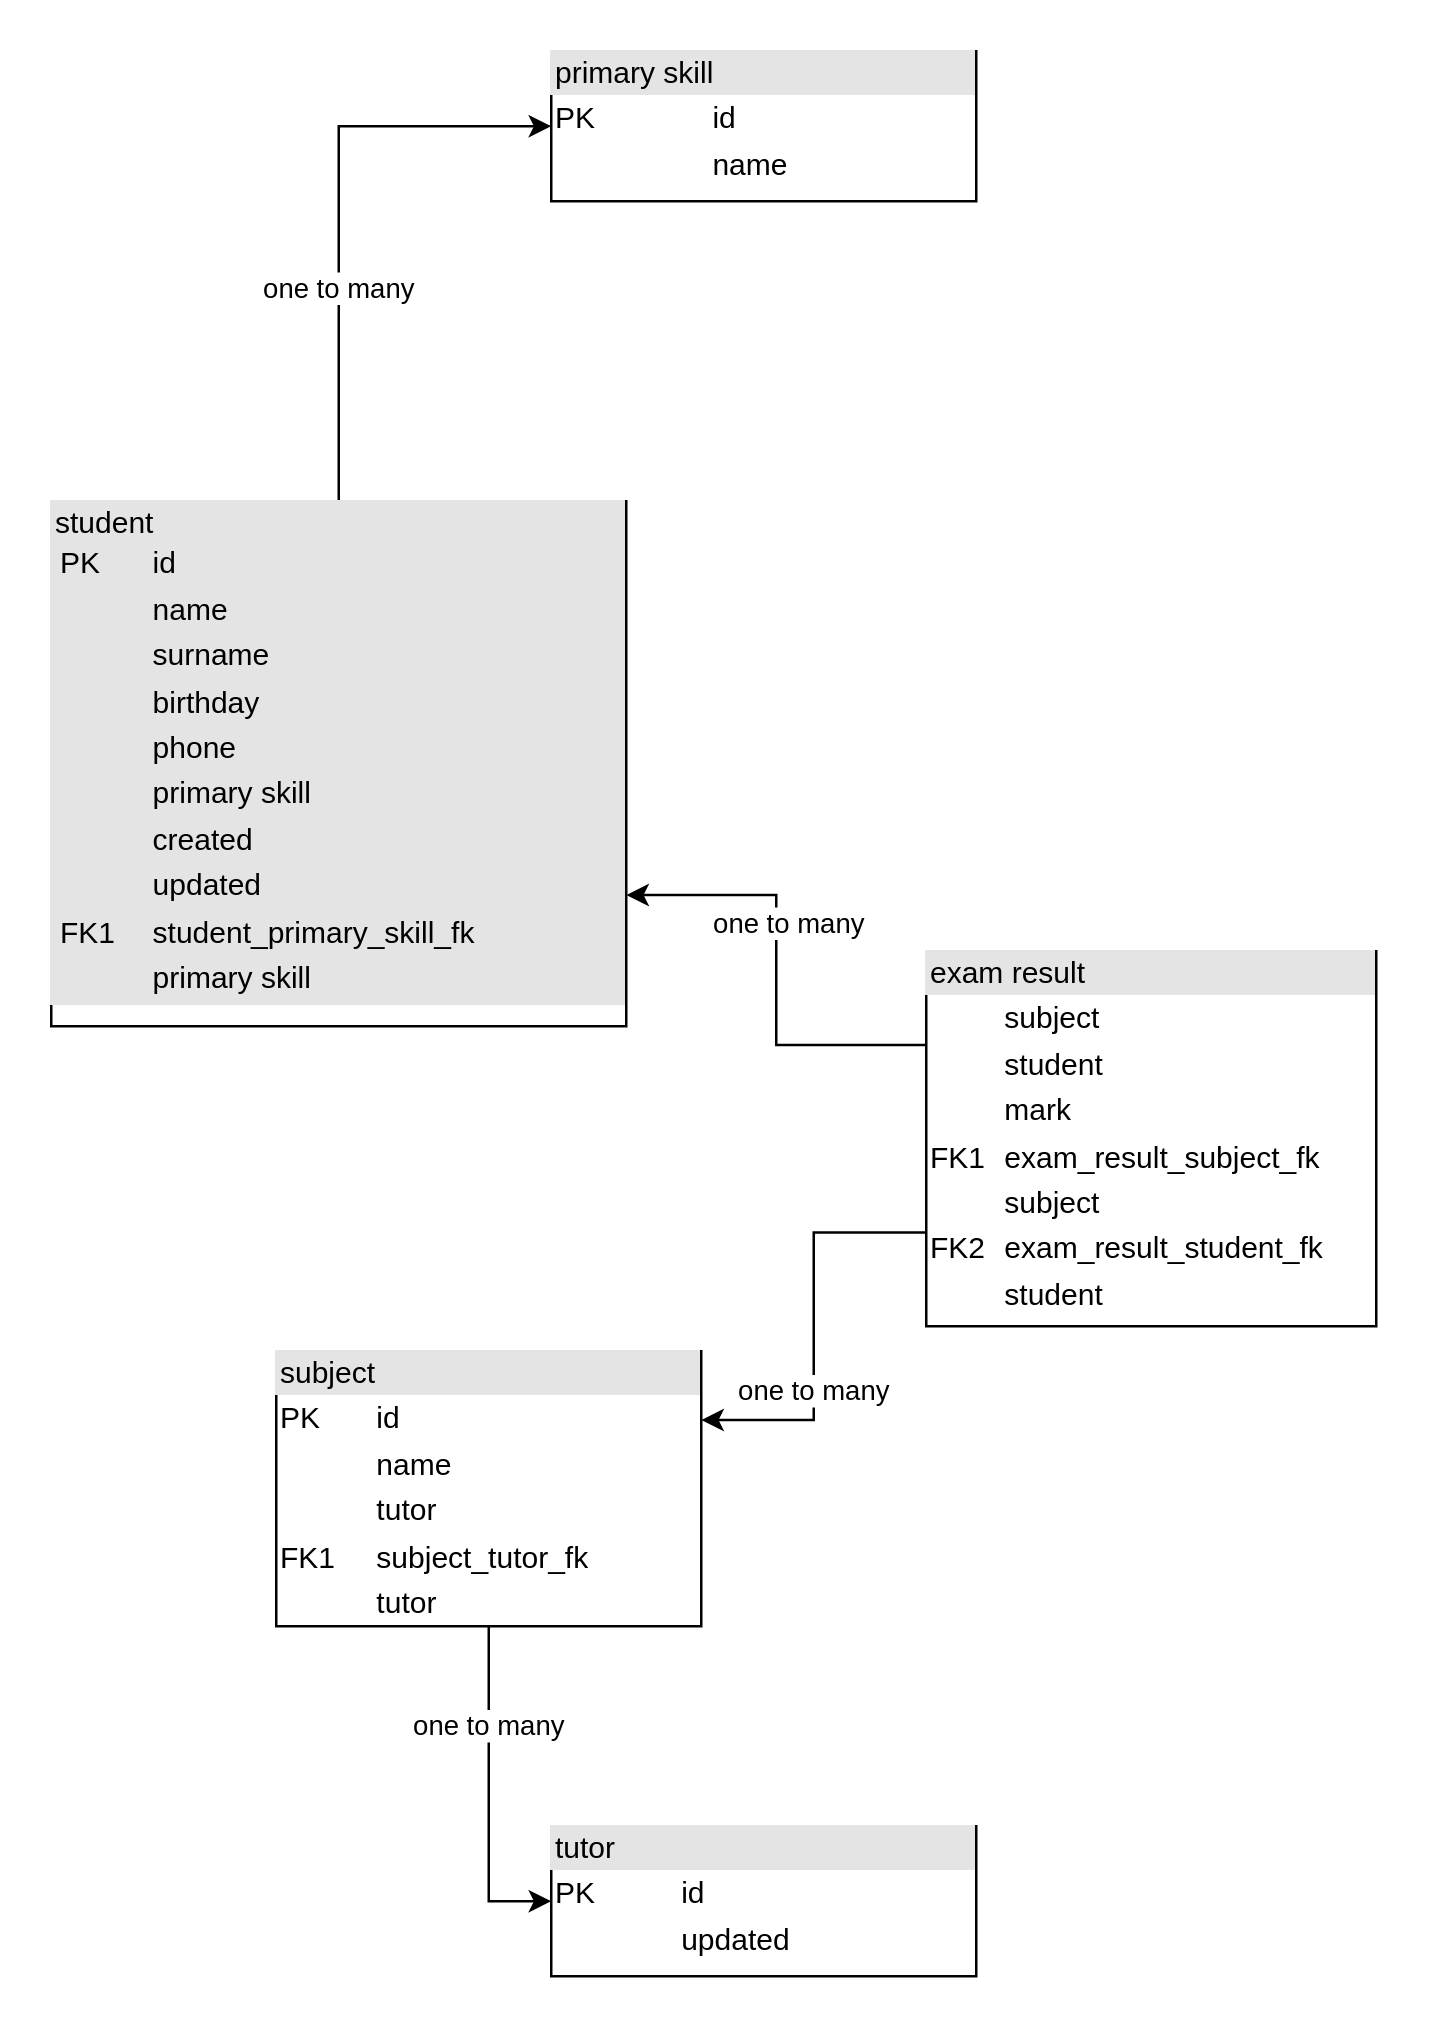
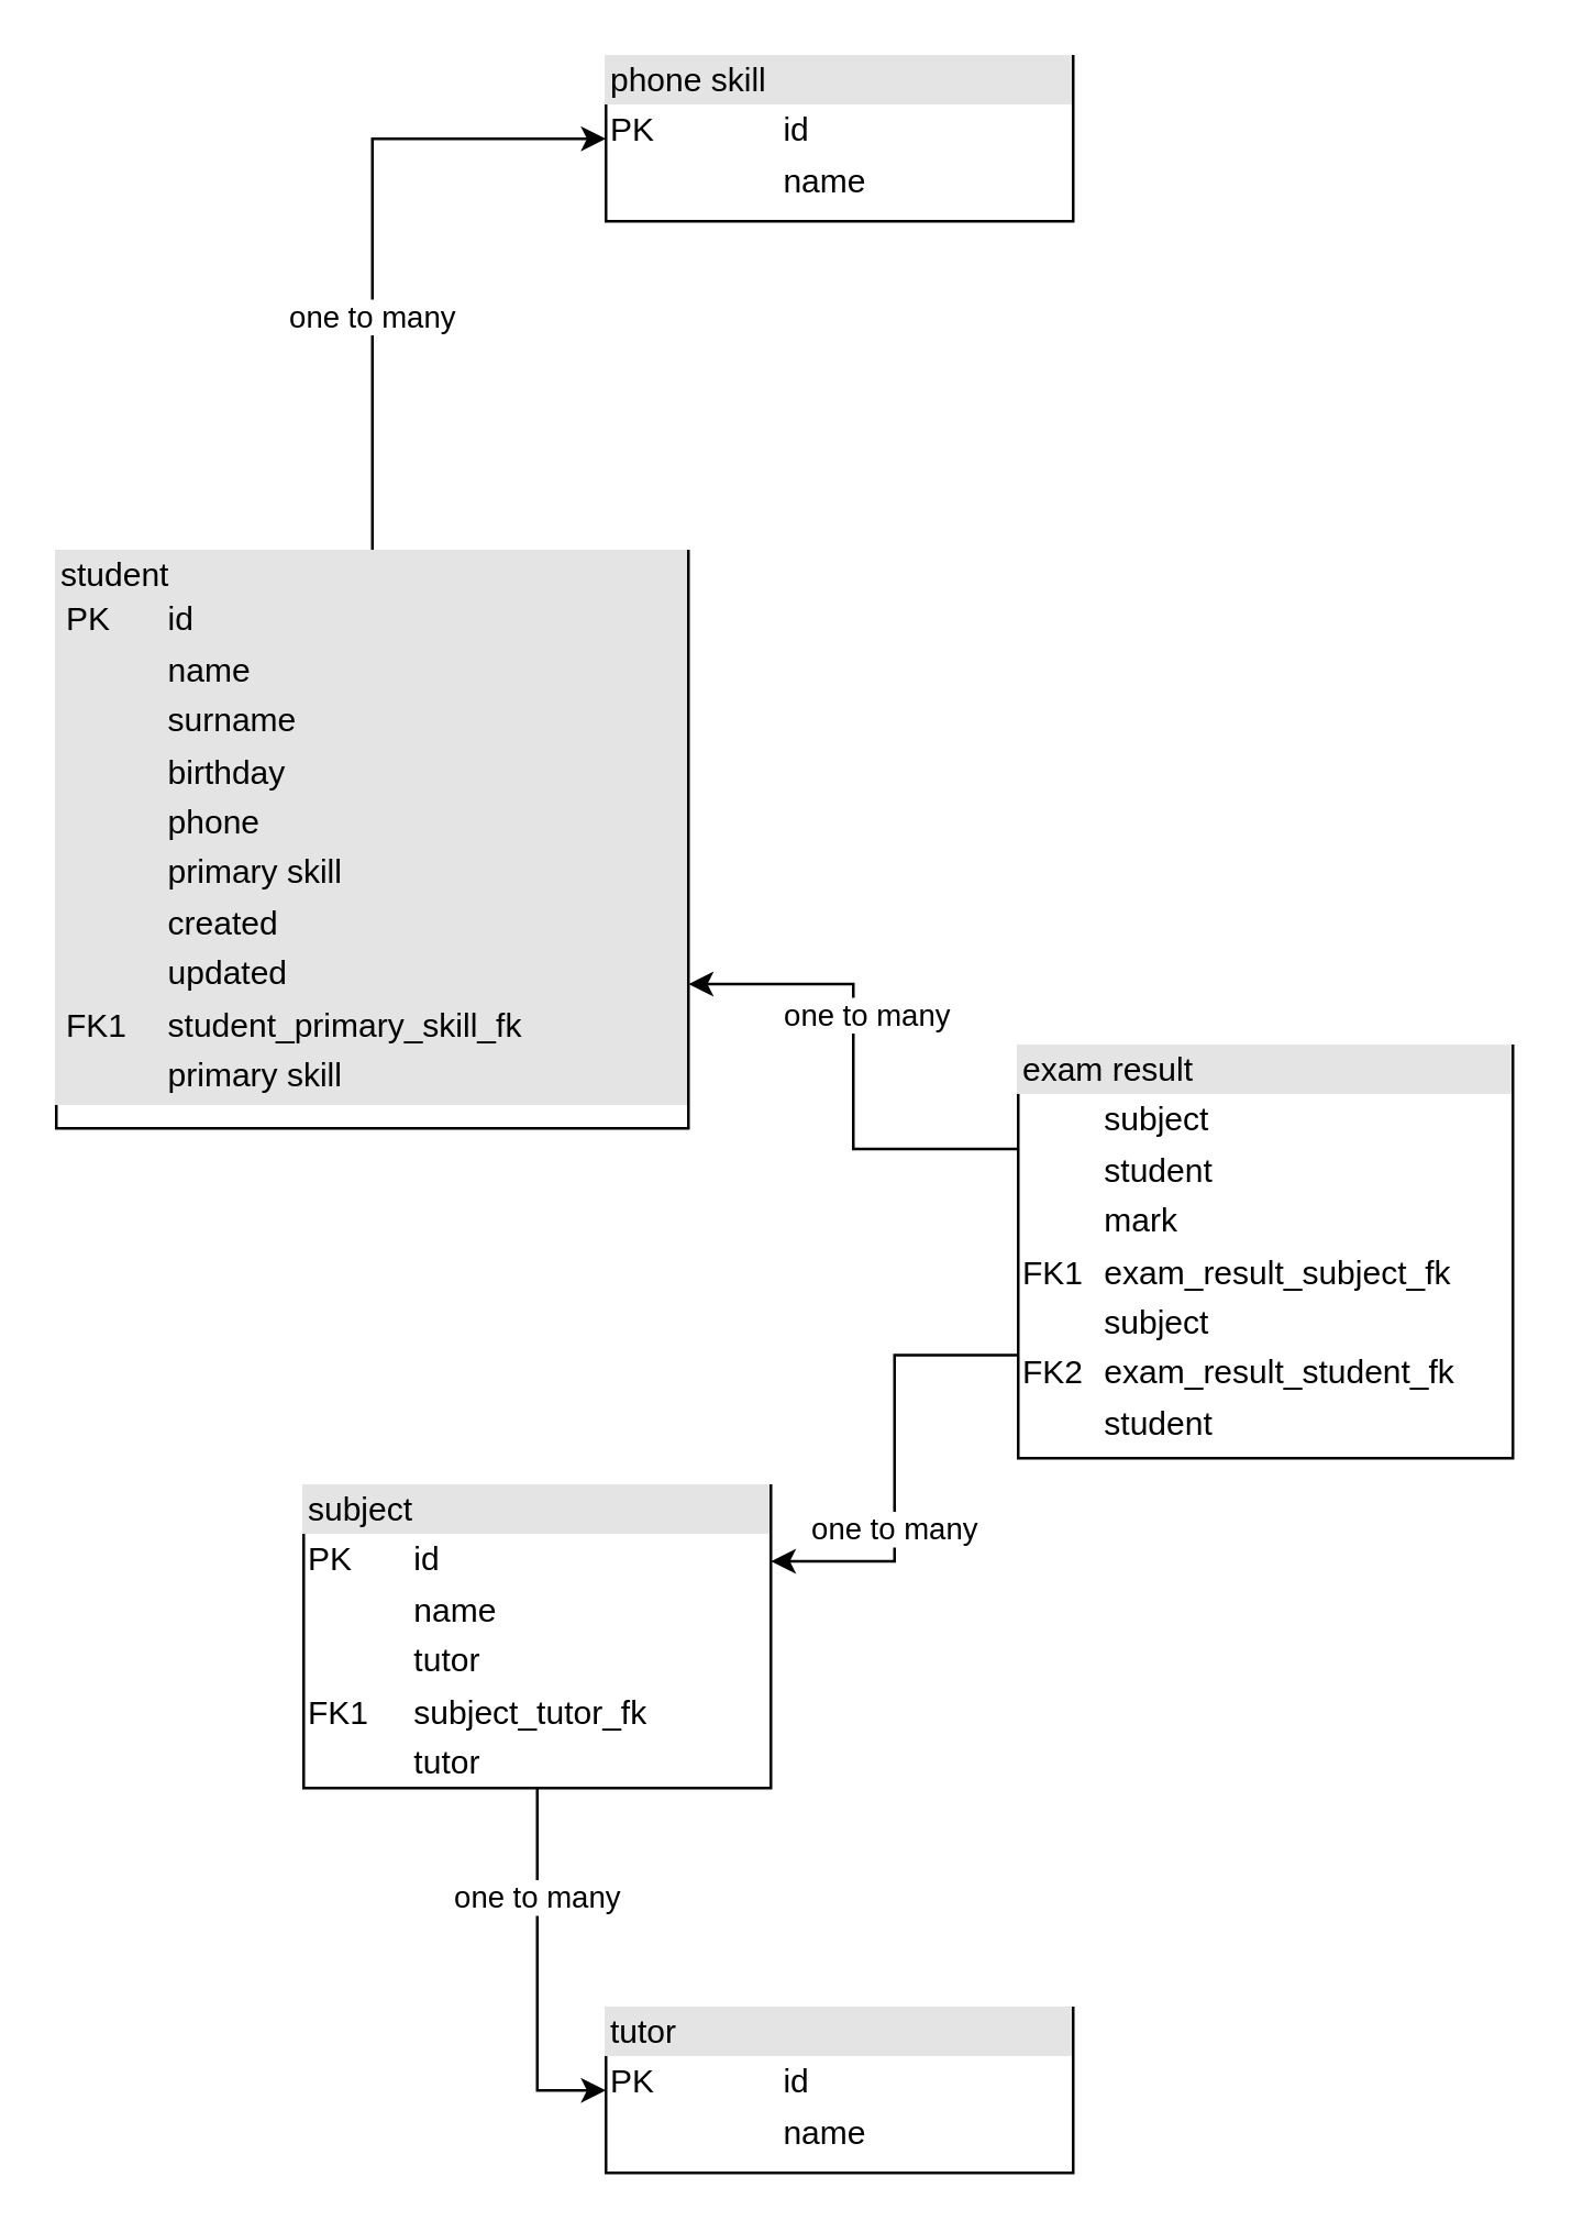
- <mxCell id="5" value="&lt;div style=&quot;box-sizing: border-box ; width: 100% ; background: #e4e4e4 ; padding: 2px&quot;&gt;primary skill&lt;/div&gt;&lt;table style=&quot;width: 100% ; font-size: 1em&quot; cellpadding=&quot;2&quot; cellspacing=&quot;0&quot;&gt;&lt;tbody&gt;&lt;tr&gt;&lt;td&gt;PK&lt;/td&gt;&lt;td&gt;id&lt;/td&gt;&lt;/tr&gt;&lt;tr&gt;&lt;td&gt;&lt;br&gt;&lt;/td&gt;&lt;td&gt;name&lt;/td&gt;&lt;/tr&gt;&lt;/tbody&gt;&lt;/table&gt;" style="verticalAlign=top;align=left;overflow=fill;html=1;" vertex="1" parent="1"><mxGeometry x="220" y="20" width="170" height="60" as="geometry" /></mxCell>
+ <mxCell id="5" value="&lt;div style=&quot;box-sizing: border-box ; width: 100% ; background: #e4e4e4 ; padding: 2px&quot;&gt;phone skill&lt;/div&gt;&lt;table style=&quot;width: 100% ; font-size: 1em&quot; cellpadding=&quot;2&quot; cellspacing=&quot;0&quot;&gt;&lt;tbody&gt;&lt;tr&gt;&lt;td&gt;PK&lt;/td&gt;&lt;td&gt;id&lt;/td&gt;&lt;/tr&gt;&lt;tr&gt;&lt;td&gt;&lt;br&gt;&lt;/td&gt;&lt;td&gt;name&lt;/td&gt;&lt;/tr&gt;&lt;/tbody&gt;&lt;/table&gt;" style="verticalAlign=top;align=left;overflow=fill;html=1;" vertex="1" parent="1"><mxGeometry x="220" y="20" width="170" height="60" as="geometry" /></mxCell>
- <mxCell id="9" value="&lt;div style=&quot;box-sizing: border-box ; width: 100% ; background: #e4e4e4 ; padding: 2px&quot;&gt;tutor&lt;/div&gt;&lt;table style=&quot;width: 100% ; font-size: 1em&quot; cellpadding=&quot;2&quot; cellspacing=&quot;0&quot;&gt;&lt;tbody&gt;&lt;tr&gt;&lt;td&gt;PK&lt;/td&gt;&lt;td&gt;id&lt;/td&gt;&lt;/tr&gt;&lt;tr&gt;&lt;td&gt;&lt;br&gt;&lt;/td&gt;&lt;td&gt;updated&lt;/td&gt;&lt;/tr&gt;&lt;/tbody&gt;&lt;/table&gt;" style="verticalAlign=top;align=left;overflow=fill;html=1;" vertex="1" parent="1"><mxGeometry x="220" y="730" width="170" height="60" as="geometry" /></mxCell>
+ <mxCell id="9" value="&lt;div style=&quot;box-sizing: border-box ; width: 100% ; background: #e4e4e4 ; padding: 2px&quot;&gt;tutor&lt;/div&gt;&lt;table style=&quot;width: 100% ; font-size: 1em&quot; cellpadding=&quot;2&quot; cellspacing=&quot;0&quot;&gt;&lt;tbody&gt;&lt;tr&gt;&lt;td&gt;PK&lt;/td&gt;&lt;td&gt;id&lt;/td&gt;&lt;/tr&gt;&lt;tr&gt;&lt;td&gt;&lt;br&gt;&lt;/td&gt;&lt;td&gt;name&lt;/td&gt;&lt;/tr&gt;&lt;/tbody&gt;&lt;/table&gt;" style="verticalAlign=top;align=left;overflow=fill;html=1;" vertex="1" parent="1"><mxGeometry x="220" y="730" width="170" height="60" as="geometry" /></mxCell>
